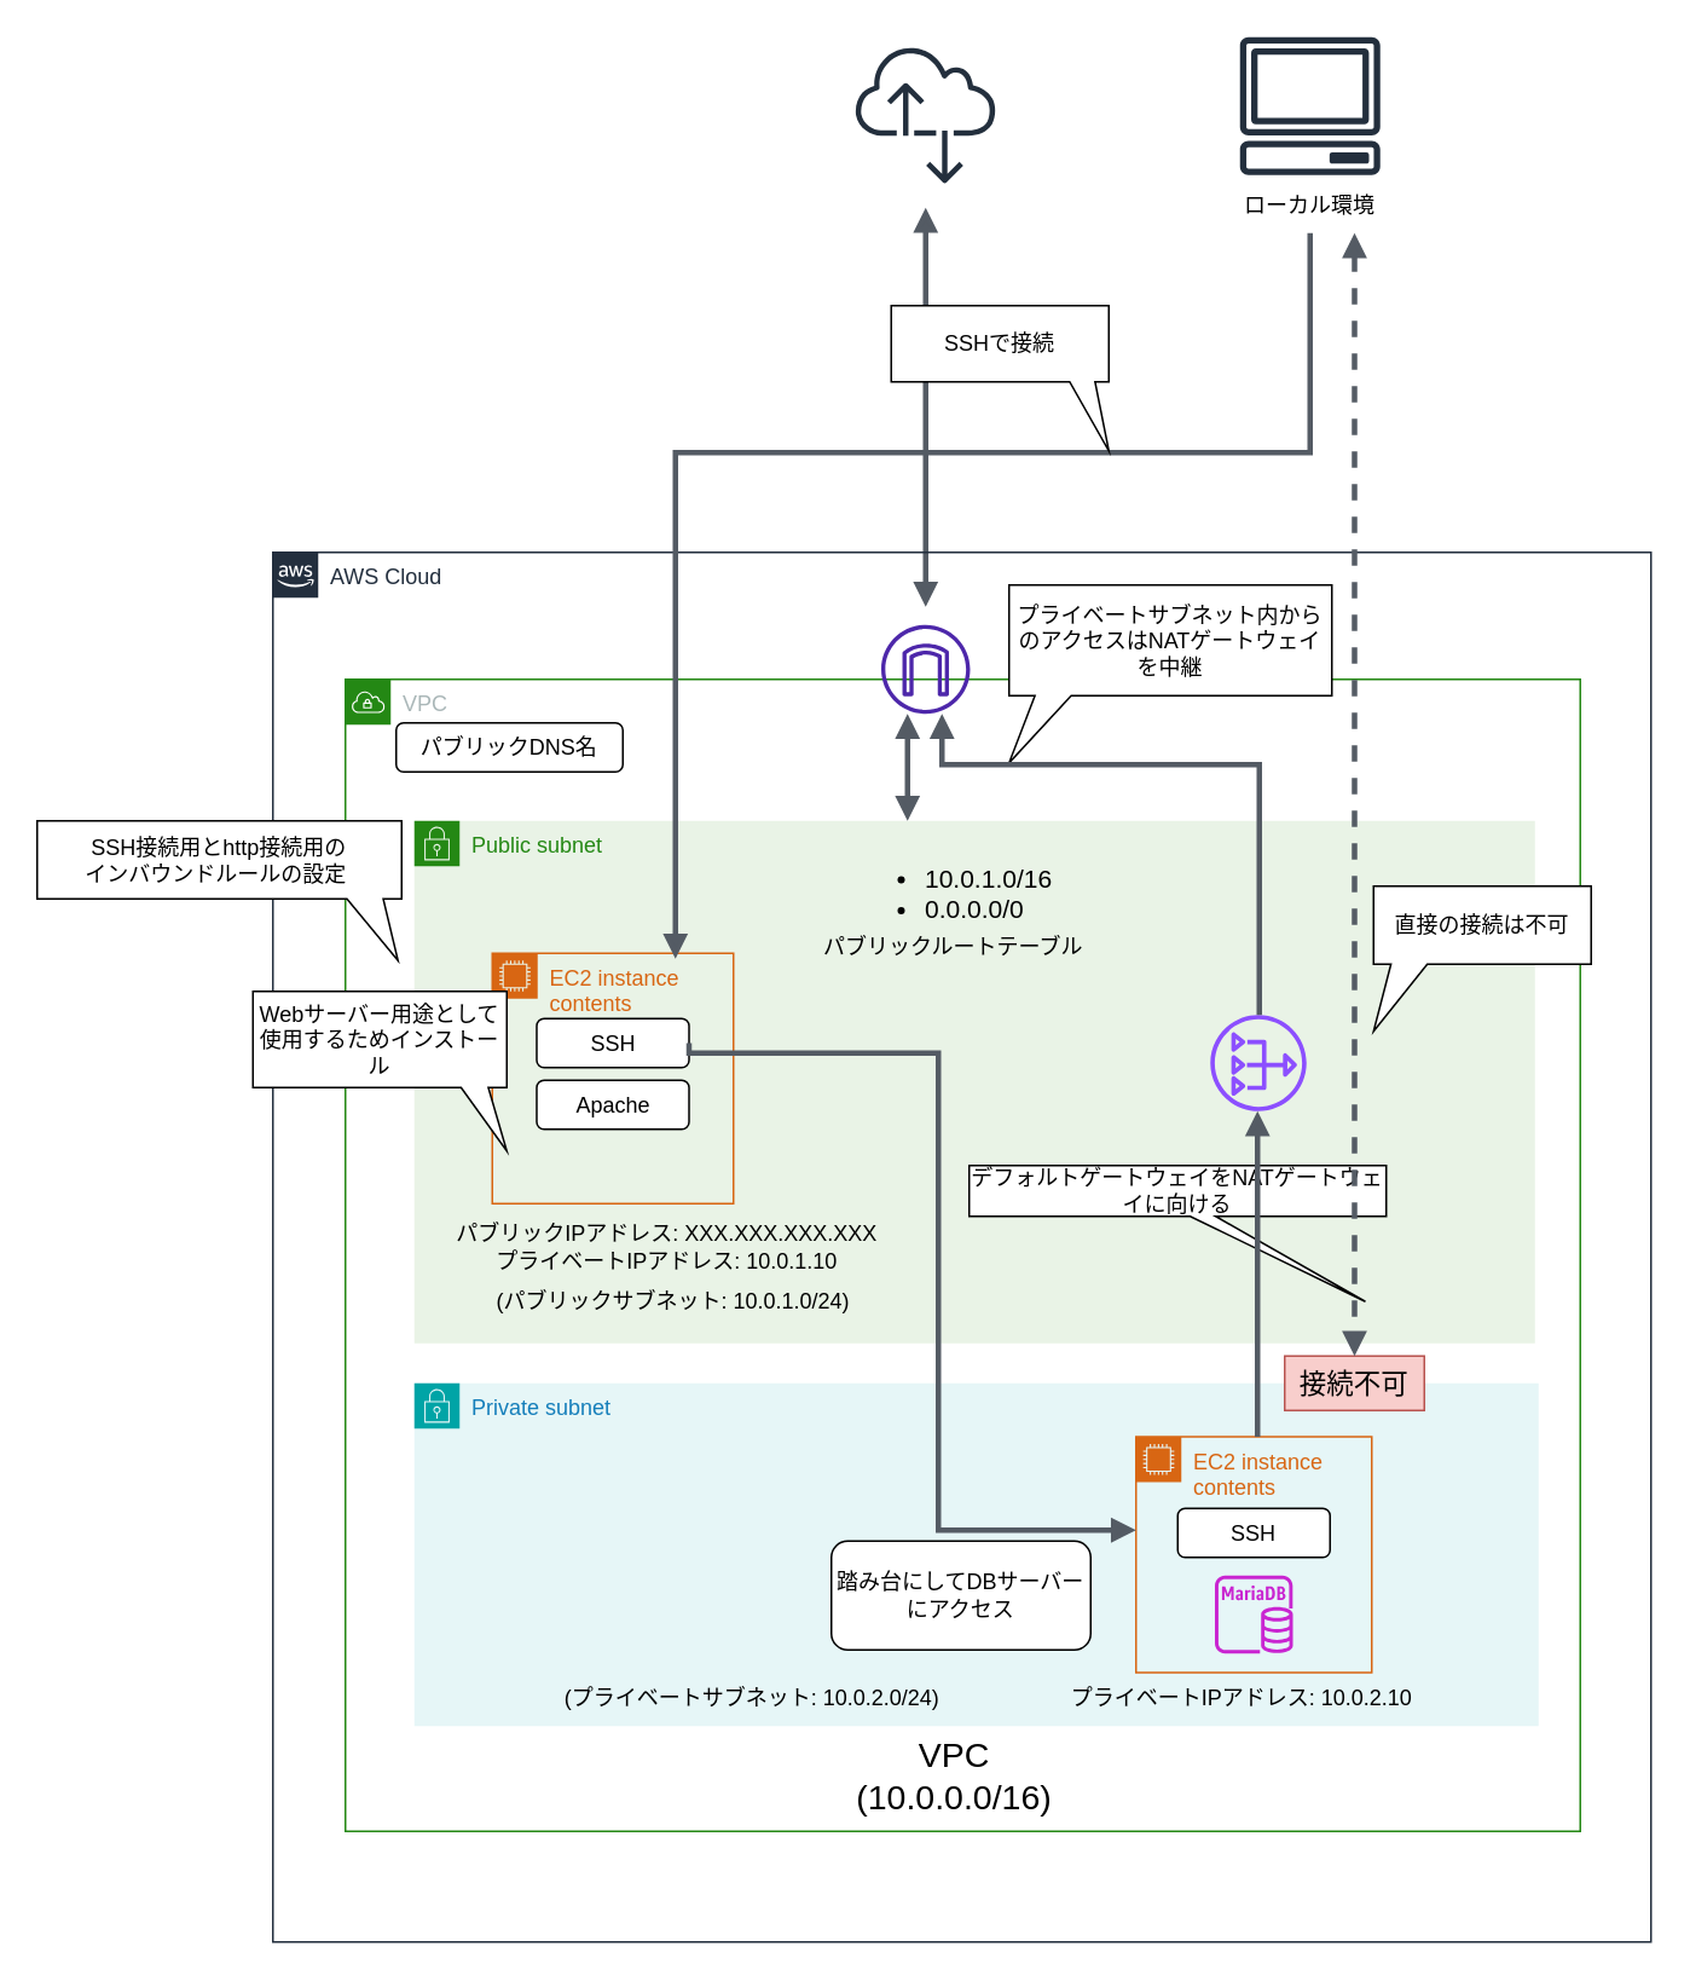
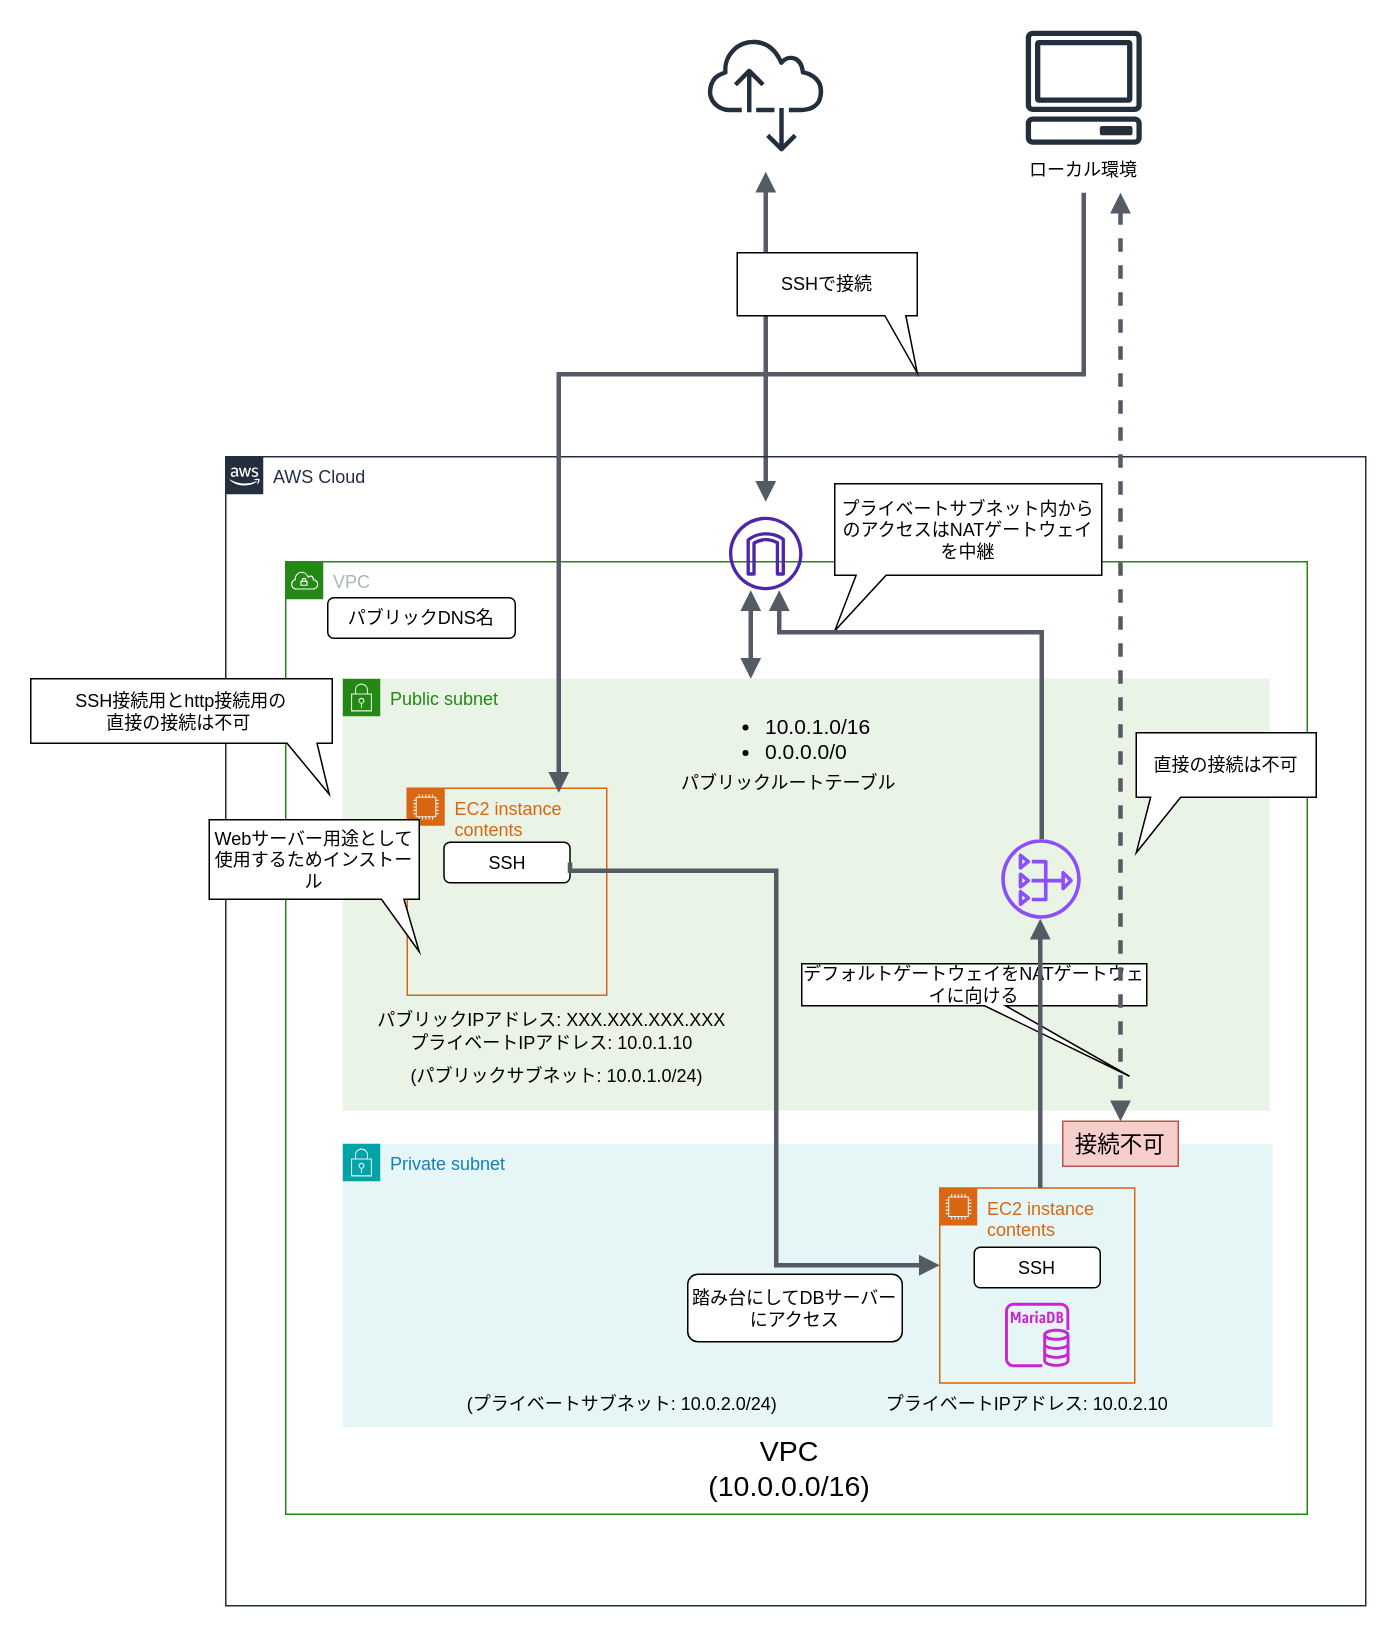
- <mxCell id="31" value="SSH接続用とhttp接続用の&lt;br&gt;インバウンドルールの設定&amp;nbsp;" style="shape=callout;whiteSpace=wrap;html=1;perimeter=calloutPerimeter;base=20;size=34;position=0.85;position2=0.99;" parent="6" vertex="1"><mxGeometry x="-130" y="148" width="201" height="77" as="geometry" /></mxCell>
+ <mxCell id="31" value="SSH接続用とhttp接続用の&lt;br&gt;直接の接続は不可&amp;nbsp;" style="shape=callout;whiteSpace=wrap;html=1;perimeter=calloutPerimeter;base=20;size=34;position=0.85;position2=0.99;" parent="6" vertex="1"><mxGeometry x="-130" y="148" width="201" height="77" as="geometry" /></mxCell>
- <mxCell id="17" value="Apache" style="rounded=1;whiteSpace=wrap;html=1;" parent="15" vertex="1"><mxGeometry x="24.5" y="70" width="84" height="27" as="geometry" /></mxCell>
- <mxCell id="23" value="踏み台にしてDBサーバーにアクセス" style="rounded=1;whiteSpace=wrap;html=1;" vertex="1" parent="19"><mxGeometry x="230" y="87" width="143" height="60" as="geometry" /></mxCell>
+ <mxCell id="23" value="踏み台にしてDBサーバーにアクセス" style="rounded=1;whiteSpace=wrap;html=1;" vertex="1" parent="19"><mxGeometry x="230" y="87" width="143" height="45" as="geometry" /></mxCell>
